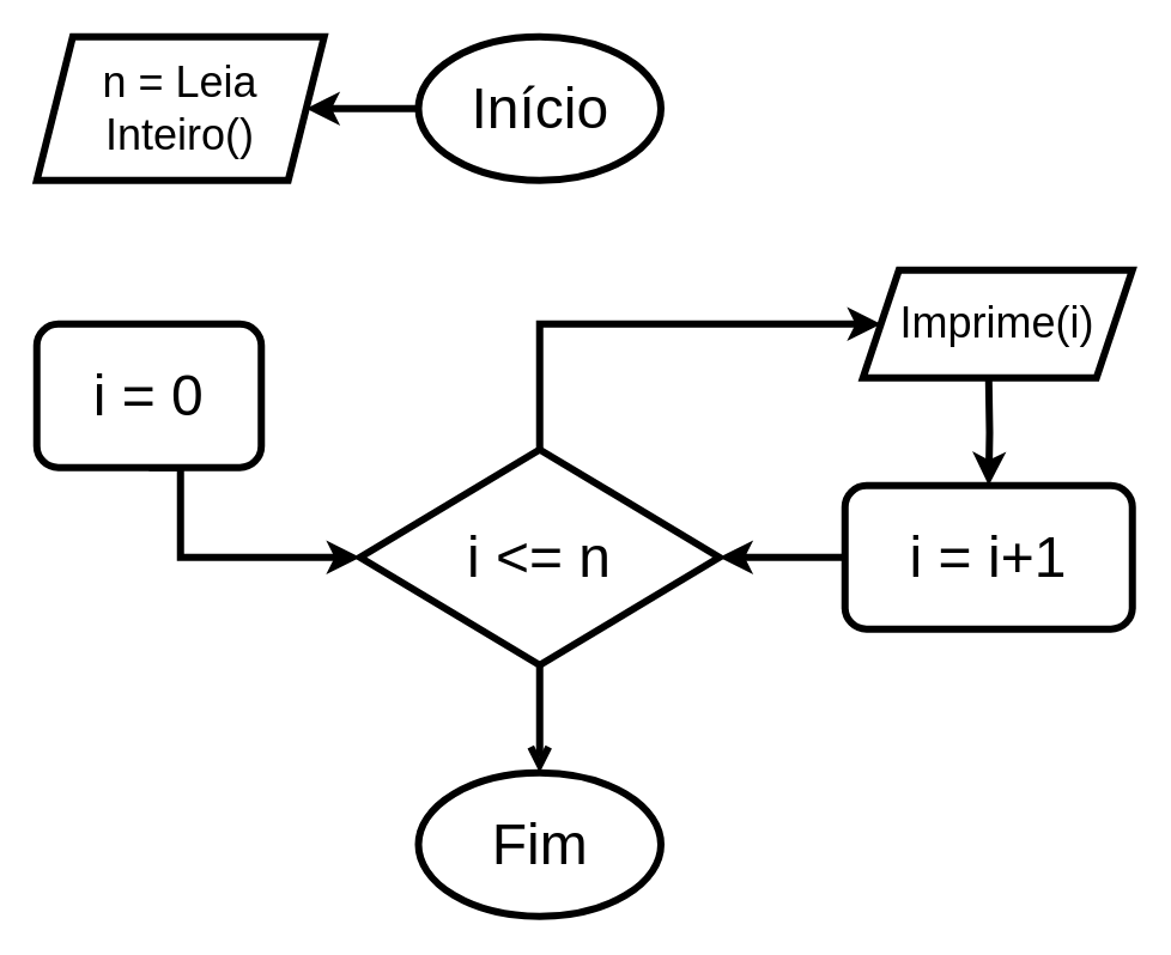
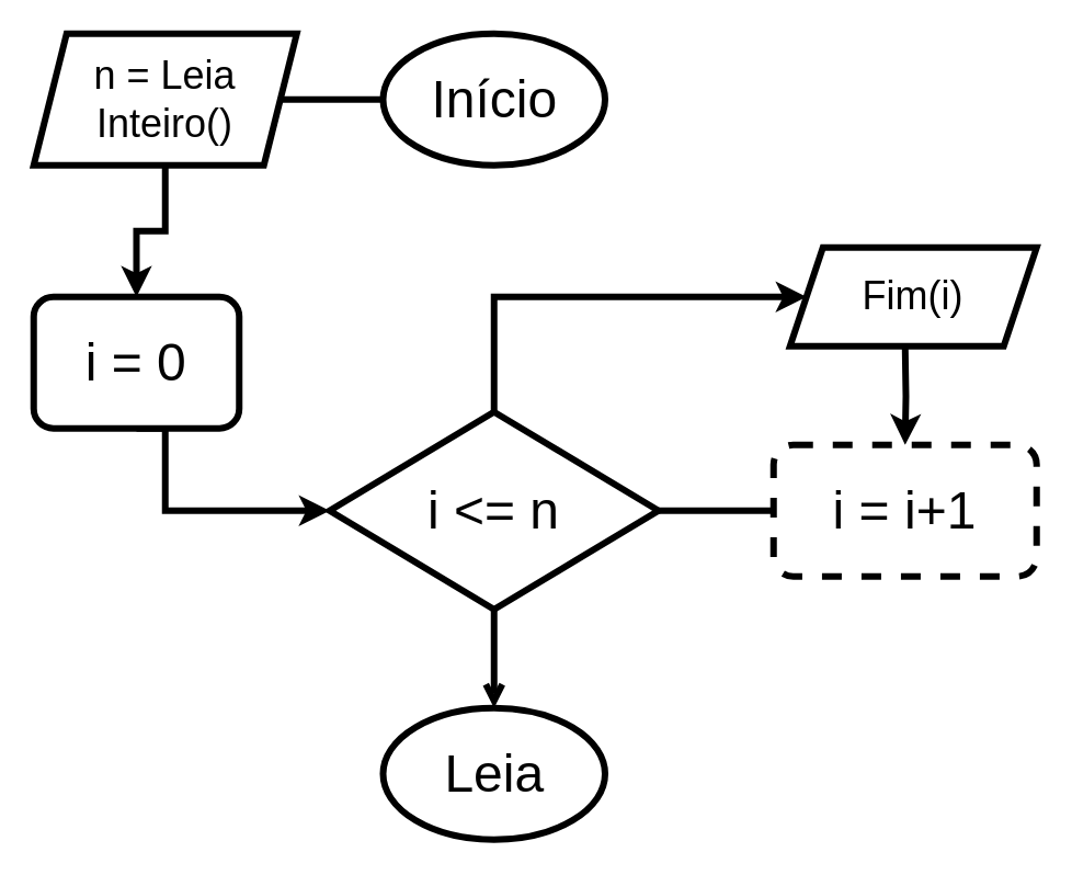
- <mxCell id="13" style="edgeStyle=orthogonalEdgeStyle;rounded=0;orthogonalLoop=1;jettySize=auto;html=1;entryX=1;entryY=0.5;entryDx=0;entryDy=0;fontSize=32;strokeWidth=4;" edge="1" parent="1" source="14" target="9"><mxGeometry relative="1" as="geometry" /></mxCell>
+ <mxCell id="13" style="edgeStyle=orthogonalEdgeStyle;rounded=0;orthogonalLoop=1;jettySize=auto;html=1;entryX=1;entryY=0.5;entryDx=0;entryDy=0;fontSize=32;strokeWidth=4;endArrow=none;" edge="1" parent="1" source="14" target="9"><mxGeometry relative="1" as="geometry" /></mxCell>
+ <mxCell id="8" style="edgeStyle=orthogonalEdgeStyle;rounded=0;orthogonalLoop=1;jettySize=auto;html=1;fontSize=32;strokeWidth=4;" edge="1" parent="1" source="9" target="6"><mxGeometry relative="1" as="geometry" /></mxCell>
- <mxCell id="15" value="Imprime(i)" style="shape=parallelogram;perimeter=parallelogramPerimeter;whiteSpace=wrap;html=1;fixedSize=1;strokeWidth=4;fontSize=24;" vertex="1" parent="1"><mxGeometry x="480" y="150" width="150" height="60" as="geometry" /></mxCell>
+ <mxCell id="15" value="Fim(i)" style="shape=parallelogram;perimeter=parallelogramPerimeter;whiteSpace=wrap;html=1;fixedSize=1;strokeWidth=4;fontSize=24;" vertex="1" parent="1"><mxGeometry x="480" y="150" width="150" height="60" as="geometry" /></mxCell>
- <mxCell id="10" style="edgeStyle=orthogonalEdgeStyle;rounded=0;orthogonalLoop=1;jettySize=auto;html=1;exitX=0;exitY=0.5;exitDx=0;exitDy=0;entryX=1;entryY=0.5;entryDx=0;entryDy=0;fontSize=32;strokeWidth=4;" edge="1" parent="1" source="11" target="4"><mxGeometry relative="1" as="geometry"><mxPoint x="430" y="310" as="targetPoint" /></mxGeometry></mxCell>
+ <mxCell id="10" style="edgeStyle=orthogonalEdgeStyle;rounded=0;orthogonalLoop=1;jettySize=auto;html=1;exitX=0;exitY=0.5;exitDx=0;exitDy=0;entryX=1;entryY=0.5;entryDx=0;entryDy=0;fontSize=32;strokeWidth=4;endArrow=none;" edge="1" parent="1" source="11" target="4"><mxGeometry relative="1" as="geometry"><mxPoint x="430" y="310" as="targetPoint" /></mxGeometry></mxCell>
- <mxCell id="11" value="&lt;font&gt;i = i+1&lt;/font&gt;" style="rounded=1;whiteSpace=wrap;html=1;fontSize=32;strokeWidth=4;" vertex="1" parent="1"><mxGeometry x="470" y="270" width="160" height="80" as="geometry" /></mxCell>
+ <mxCell id="11" value="&lt;font&gt;i = i+1&lt;/font&gt;" style="rounded=1;whiteSpace=wrap;html=1;fontSize=32;strokeWidth=4;dashed=1;" vertex="1" parent="1"><mxGeometry x="470" y="270" width="160" height="80" as="geometry" /></mxCell>
- <mxCell id="12" value="Fim" style="ellipse;whiteSpace=wrap;html=1;fontSize=32;strokeWidth=4;" vertex="1" parent="1"><mxGeometry x="232.5" y="430" width="135" height="80" as="geometry" /></mxCell>
+ <mxCell id="12" value="Leia" style="ellipse;whiteSpace=wrap;html=1;fontSize=32;strokeWidth=4;" vertex="1" parent="1"><mxGeometry x="232.5" y="430" width="135" height="80" as="geometry" /></mxCell>
